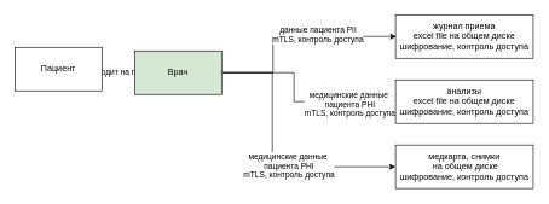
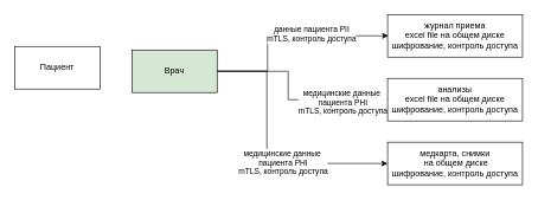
- <mxCell id="2" style="edgeStyle=orthogonalEdgeStyle;rounded=0;orthogonalLoop=1;jettySize=auto;html=1;entryX=0;entryY=0.5;entryDx=0;entryDy=0;" parent="1" source="4" target="11" edge="1"><mxGeometry relative="1" as="geometry" /></mxCell>
- <mxCell id="3" value="Приходит на прием" style="edgeLabel;html=1;align=center;verticalAlign=middle;resizable=0;points=[];" parent="2" vertex="1" connectable="0"><mxGeometry x="0.07" relative="1" as="geometry"><mxPoint as="offset" /></mxGeometry></mxCell>
